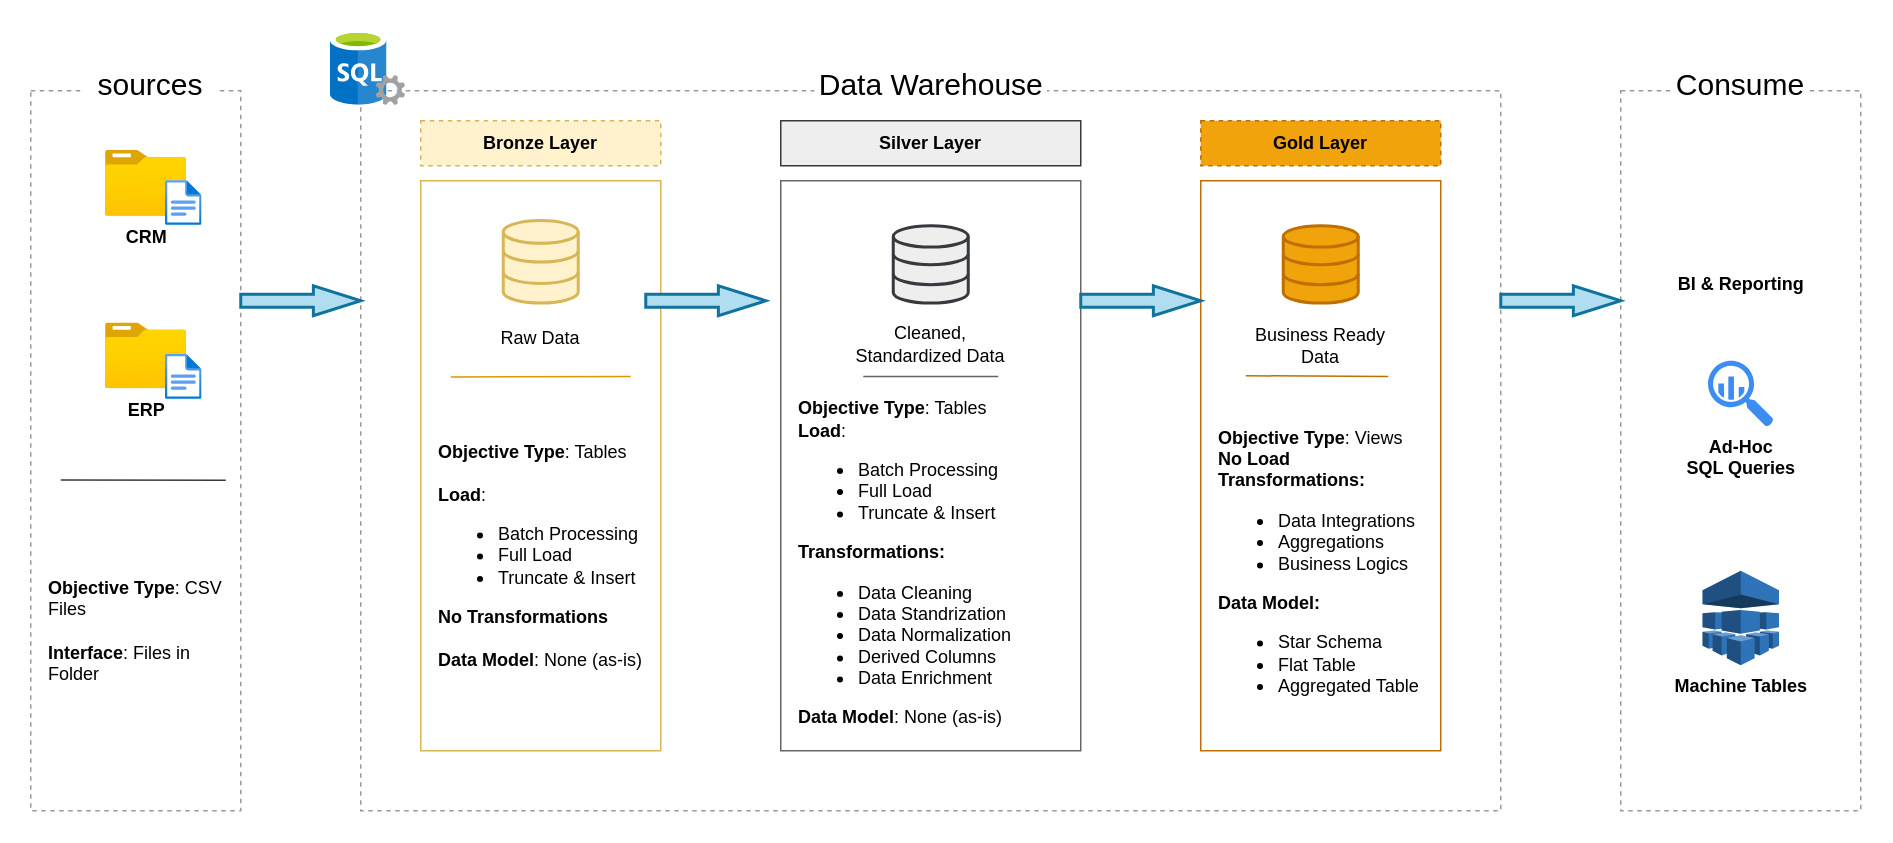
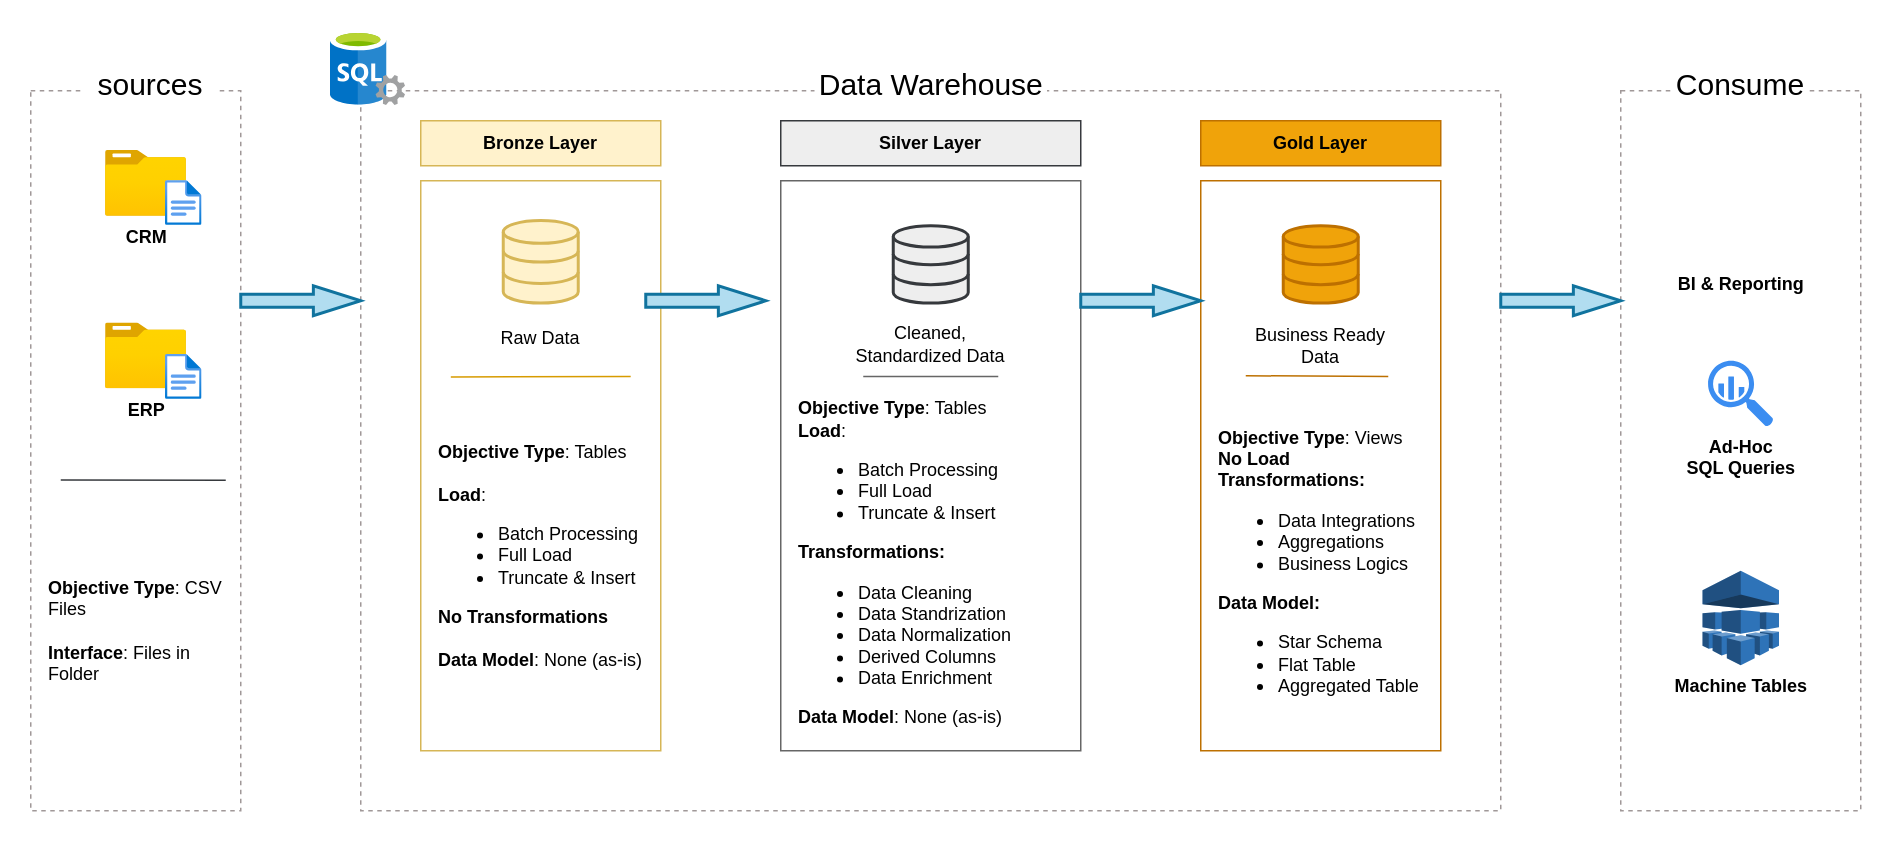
- <mxCell id="35" value="&lt;b&gt;Bronze Layer&lt;/b&gt;" style="rounded=0;whiteSpace=wrap;html=1;fillColor=#fff2cc;strokeColor=#d6b656;dashed=1;" vertex="1" parent="1"><mxGeometry x="280" y="80" width="160" height="30" as="geometry" /></mxCell>
+ <mxCell id="35" value="&lt;b&gt;Bronze Layer&lt;/b&gt;" style="rounded=0;whiteSpace=wrap;html=1;fillColor=#fff2cc;strokeColor=#d6b656;" vertex="1" parent="1"><mxGeometry x="280" y="80" width="160" height="30" as="geometry" /></mxCell>
- <mxCell id="11" value="&lt;b&gt;Gold Layer&lt;/b&gt;" style="rounded=0;whiteSpace=wrap;html=1;fillColor=#f0a30a;strokeColor=#BD7000;fontColor=#000000;dashed=1;" vertex="1" parent="1"><mxGeometry x="800" y="80" width="160" height="30" as="geometry" /></mxCell>
+ <mxCell id="11" value="&lt;b&gt;Gold Layer&lt;/b&gt;" style="rounded=0;whiteSpace=wrap;html=1;fillColor=#f0a30a;strokeColor=#BD7000;fontColor=#000000;" vertex="1" parent="1"><mxGeometry x="800" y="80" width="160" height="30" as="geometry" /></mxCell>
